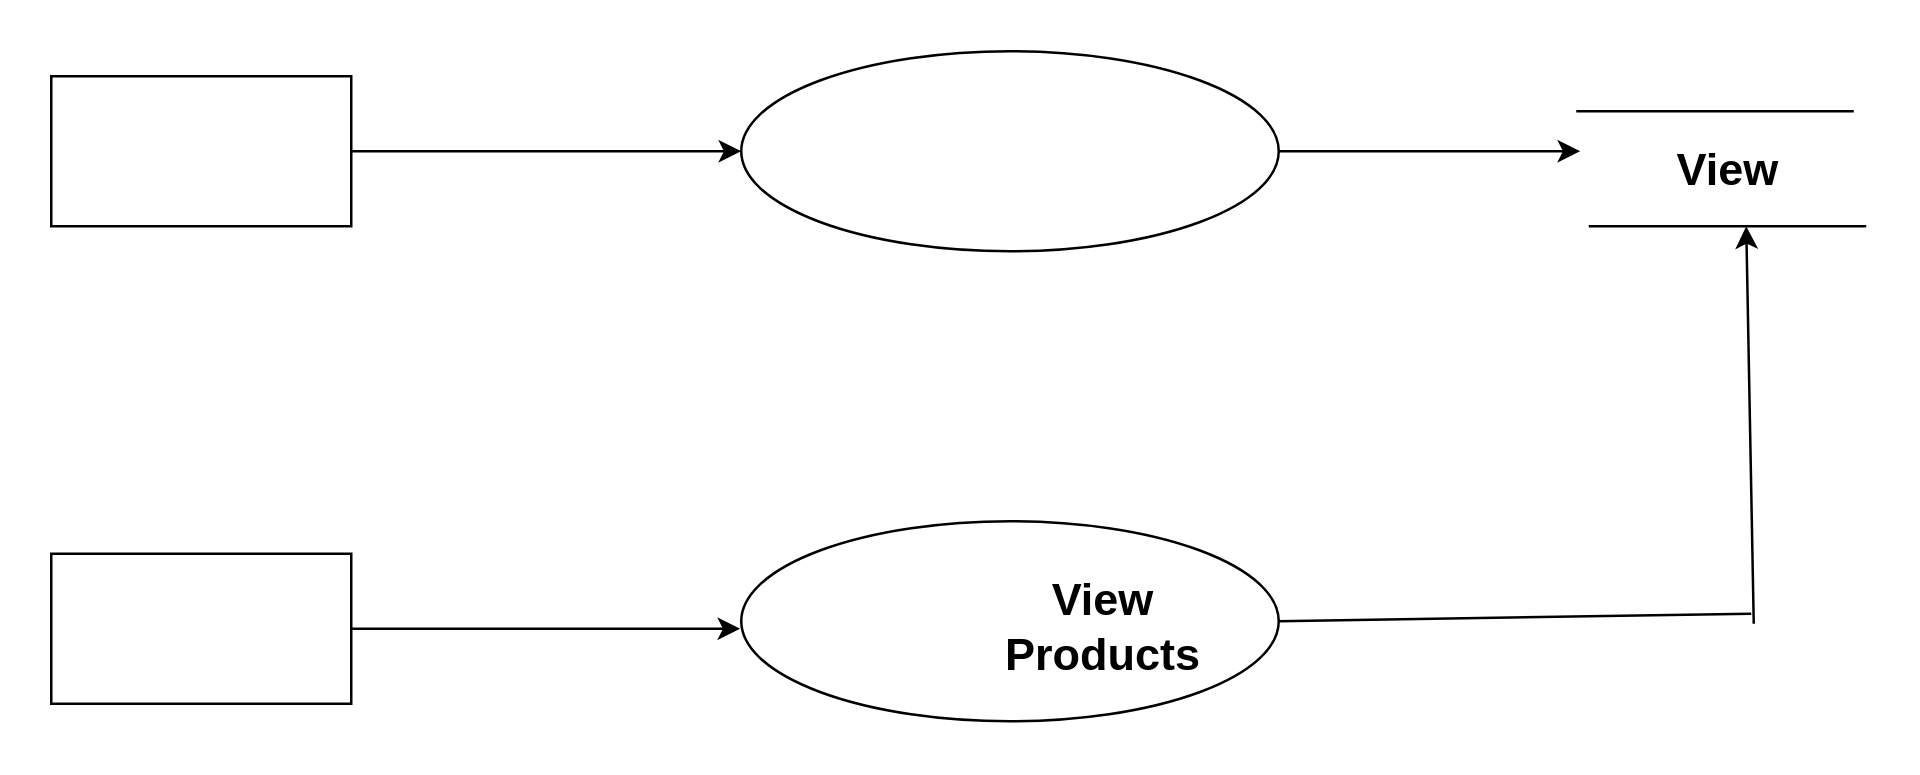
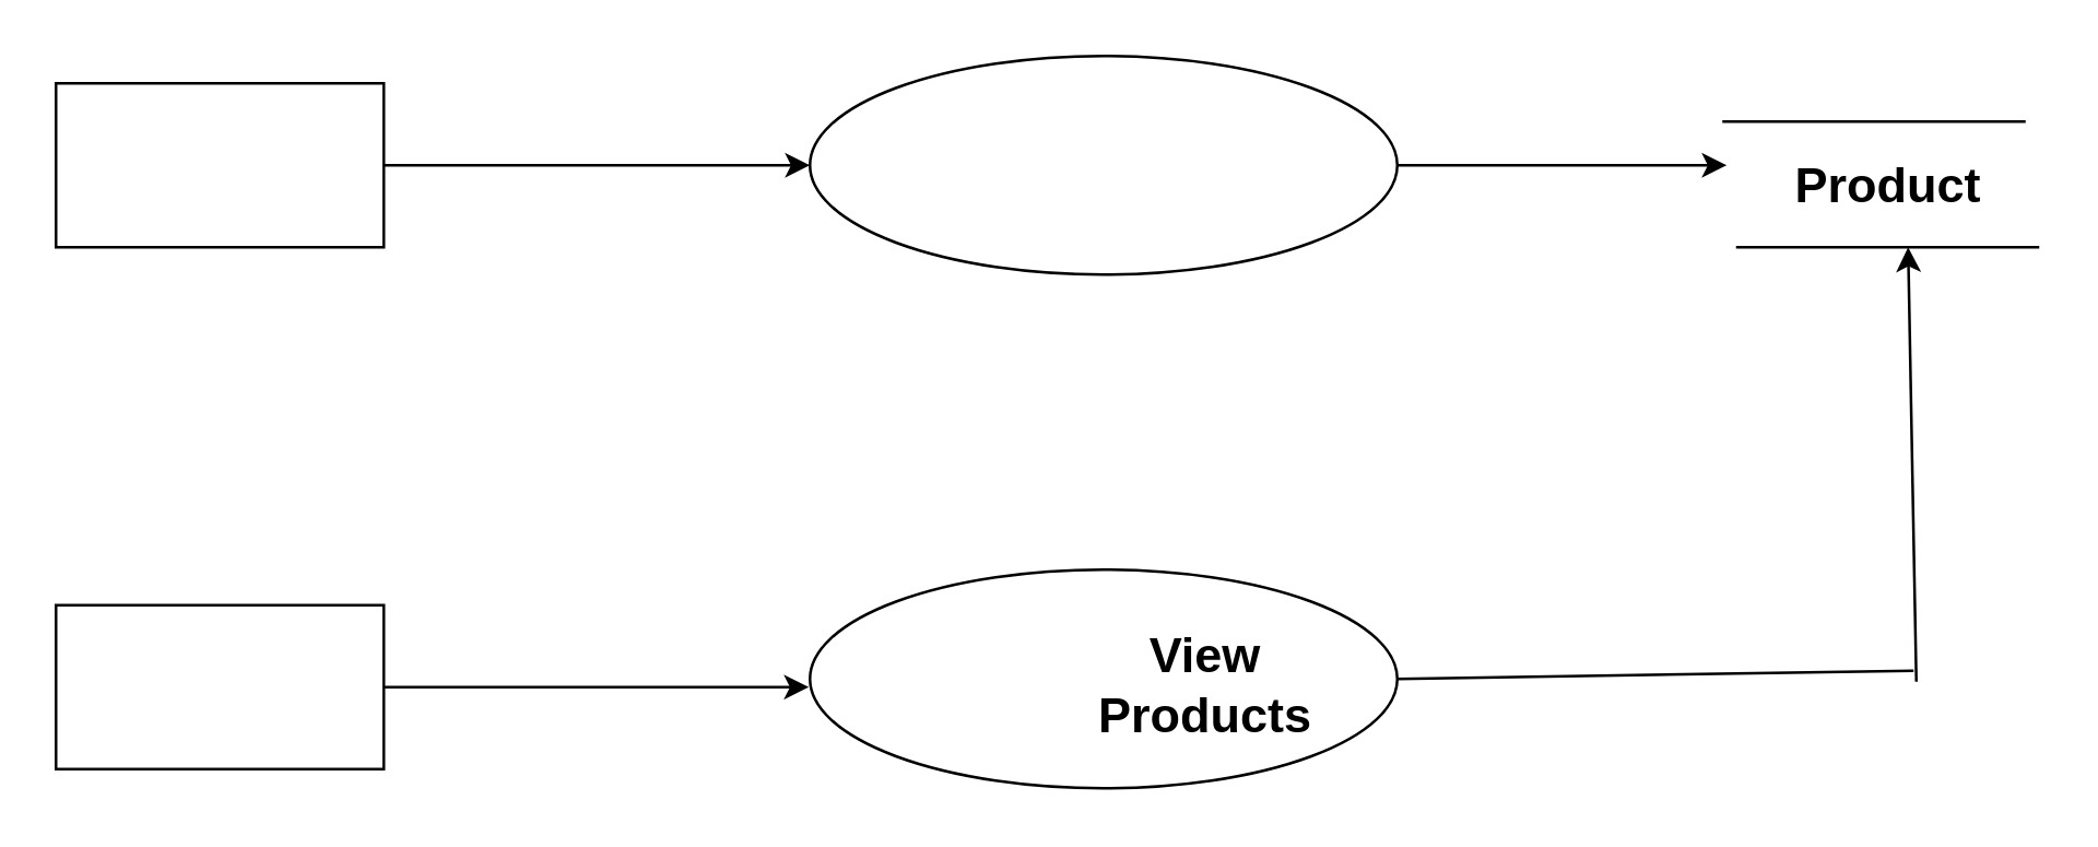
- <mxCell id="11" value="&lt;font style=&quot;font-size: 18px;&quot;&gt;&lt;b&gt;View&lt;/b&gt;&lt;/font&gt;" style="text;html=1;strokeColor=none;fillColor=none;align=center;verticalAlign=middle;whiteSpace=wrap;rounded=0;" parent="1" vertex="1"><mxGeometry x="661" y="53" width="60" height="30" as="geometry" /></mxCell>
+ <mxCell id="11" value="&lt;font style=&quot;font-size: 18px;&quot;&gt;&lt;b&gt;Product&lt;/b&gt;&lt;/font&gt;" style="text;html=1;strokeColor=none;fillColor=none;align=center;verticalAlign=middle;whiteSpace=wrap;rounded=0;" parent="1" vertex="1"><mxGeometry x="661" y="53" width="60" height="30" as="geometry" /></mxCell>
